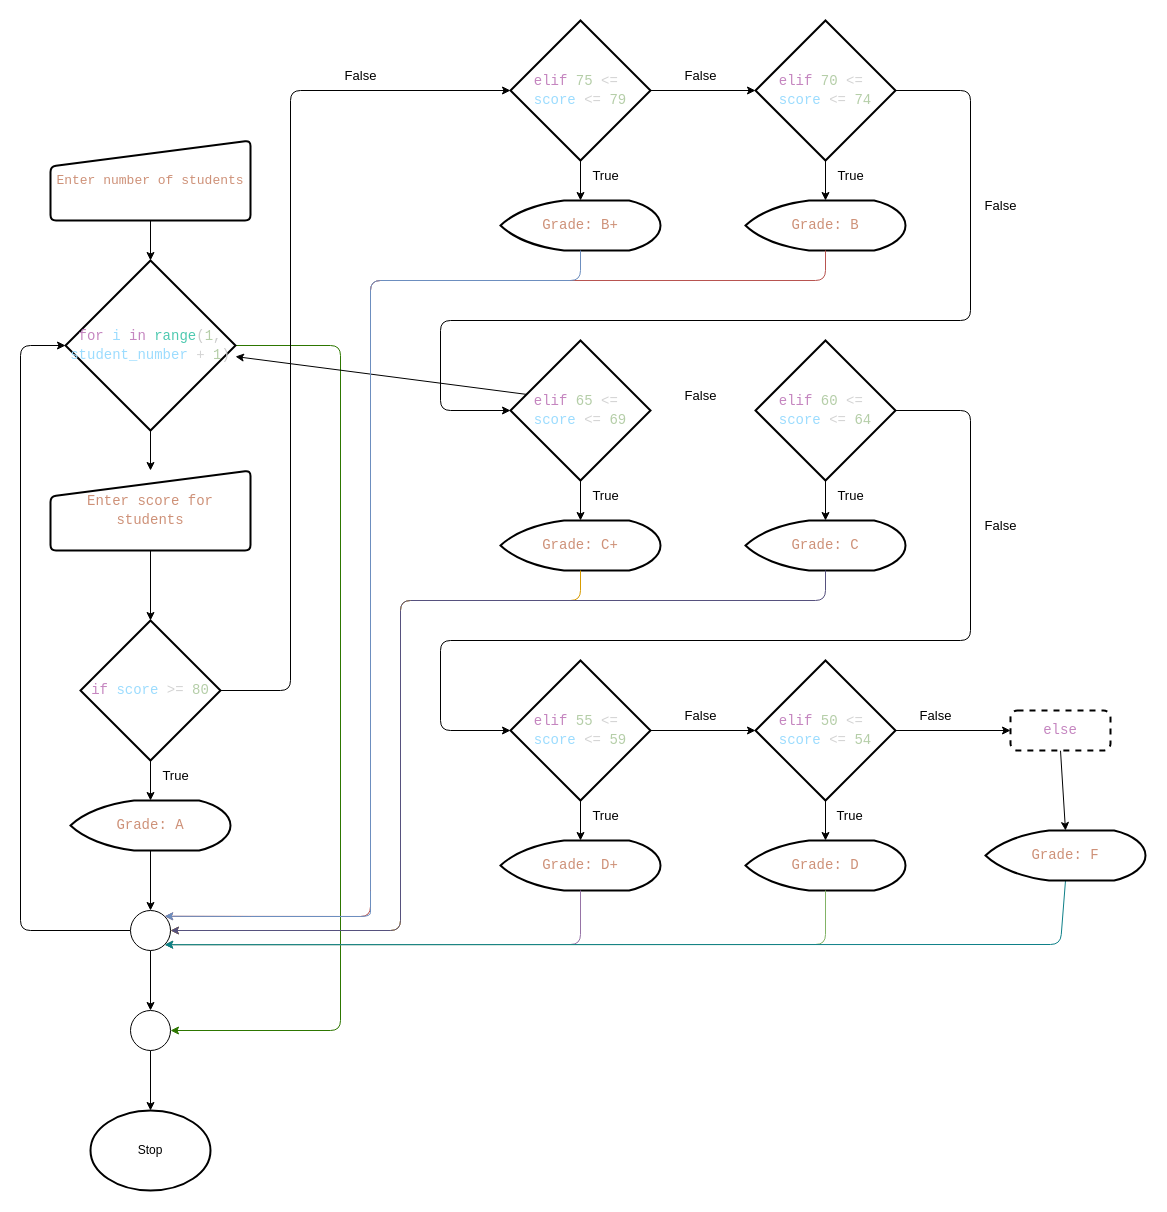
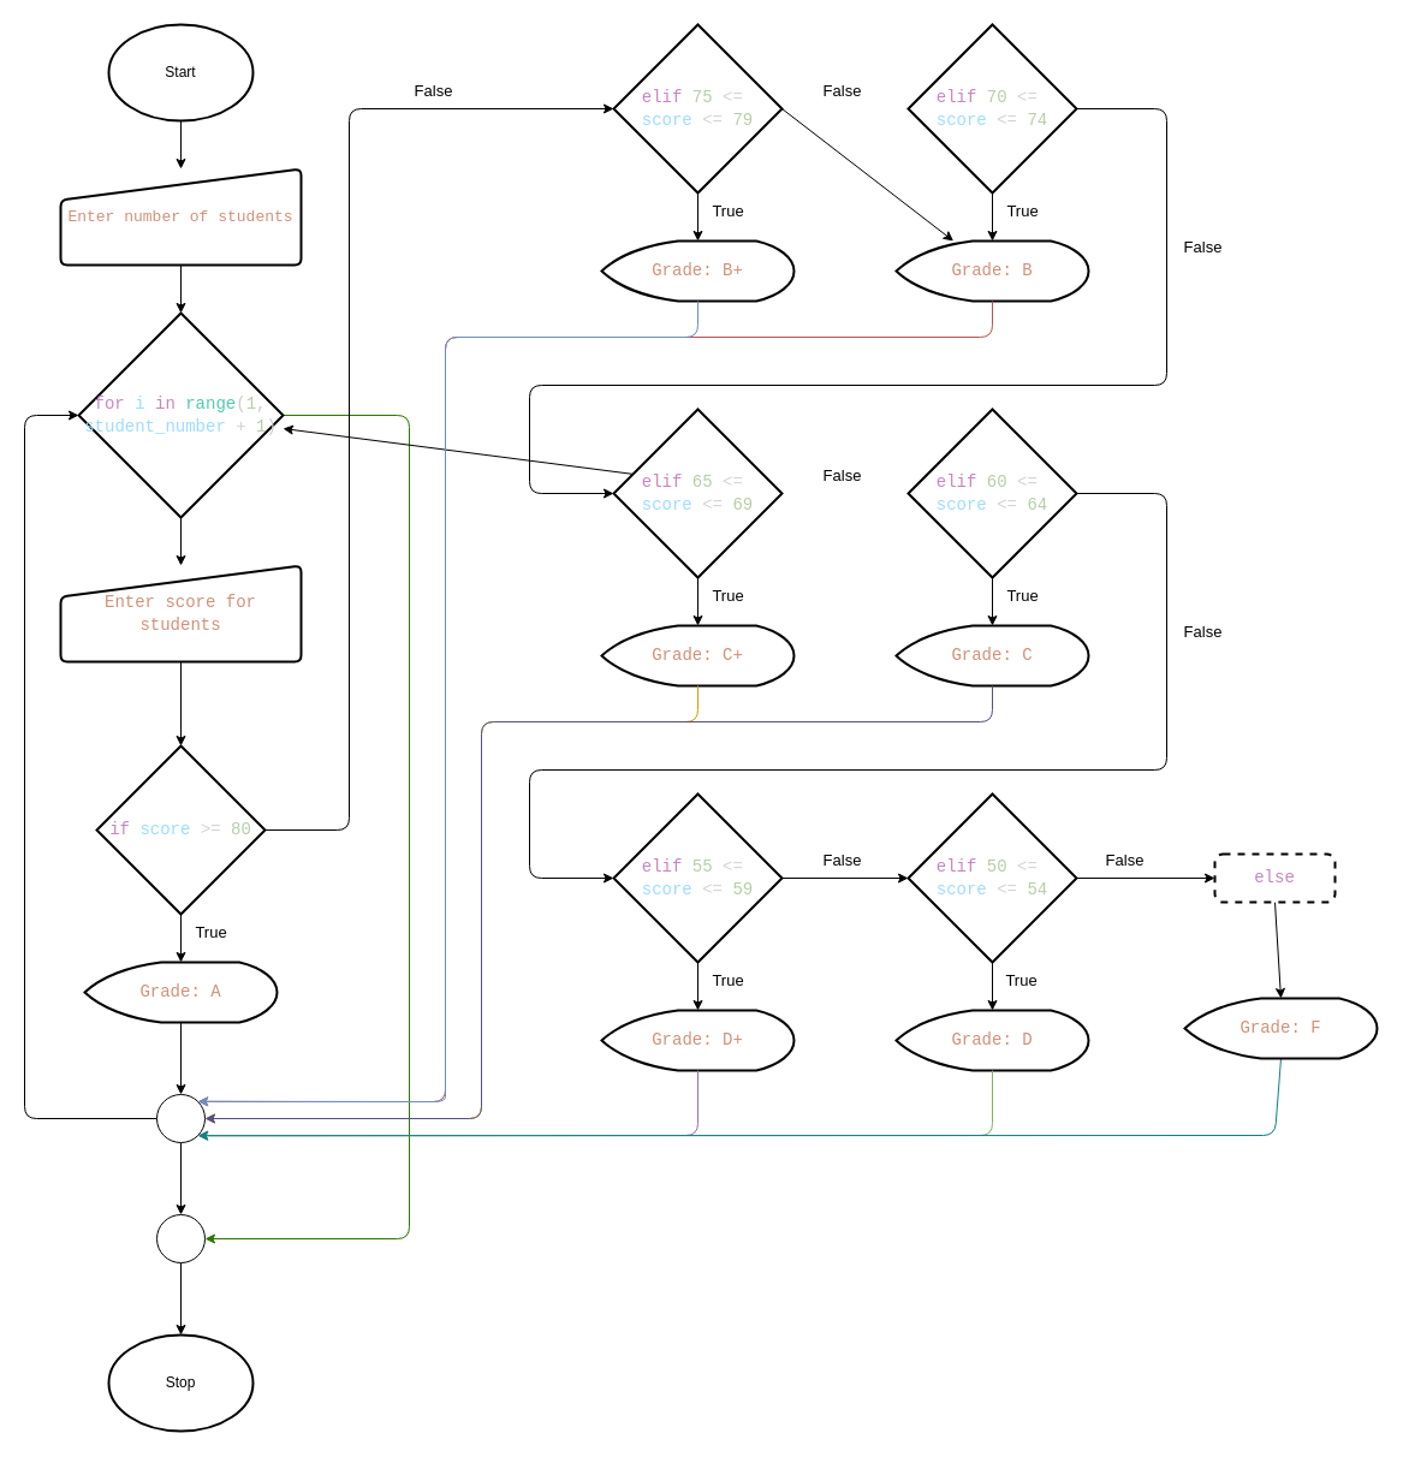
+ <mxCell id="2" value="Start" style="strokeWidth=2;html=1;shape=mxgraph.flowchart.start_1;whiteSpace=wrap;container=0;" parent="1" vertex="1"><mxGeometry x="90" y="20" width="120" height="80" as="geometry" /></mxCell>
- <mxCell id="12" style="edgeStyle=none;html=1;exitX=1;exitY=0.5;exitDx=0;exitDy=0;exitPerimeter=0;entryX=0;entryY=0.5;entryDx=0;entryDy=0;entryPerimeter=0;fontSize=13;" parent="1" source="18" target="23" edge="1"><mxGeometry relative="1" as="geometry" /></mxCell>
+ <mxCell id="12" style="edgeStyle=none;html=1;exitX=1;exitY=0.5;exitDx=0;exitDy=0;exitPerimeter=0;fontSize=13;" parent="1" source="18" target="24" edge="1"><mxGeometry relative="1" as="geometry" /></mxCell>
+ <mxCell id="4" style="edgeStyle=none;html=1;exitX=0.5;exitY=1;exitDx=0;exitDy=0;exitPerimeter=0;entryX=0.5;entryY=0;entryDx=0;entryDy=0;" parent="1" source="2" target="3" edge="1"><mxGeometry relative="1" as="geometry" /></mxCell>
